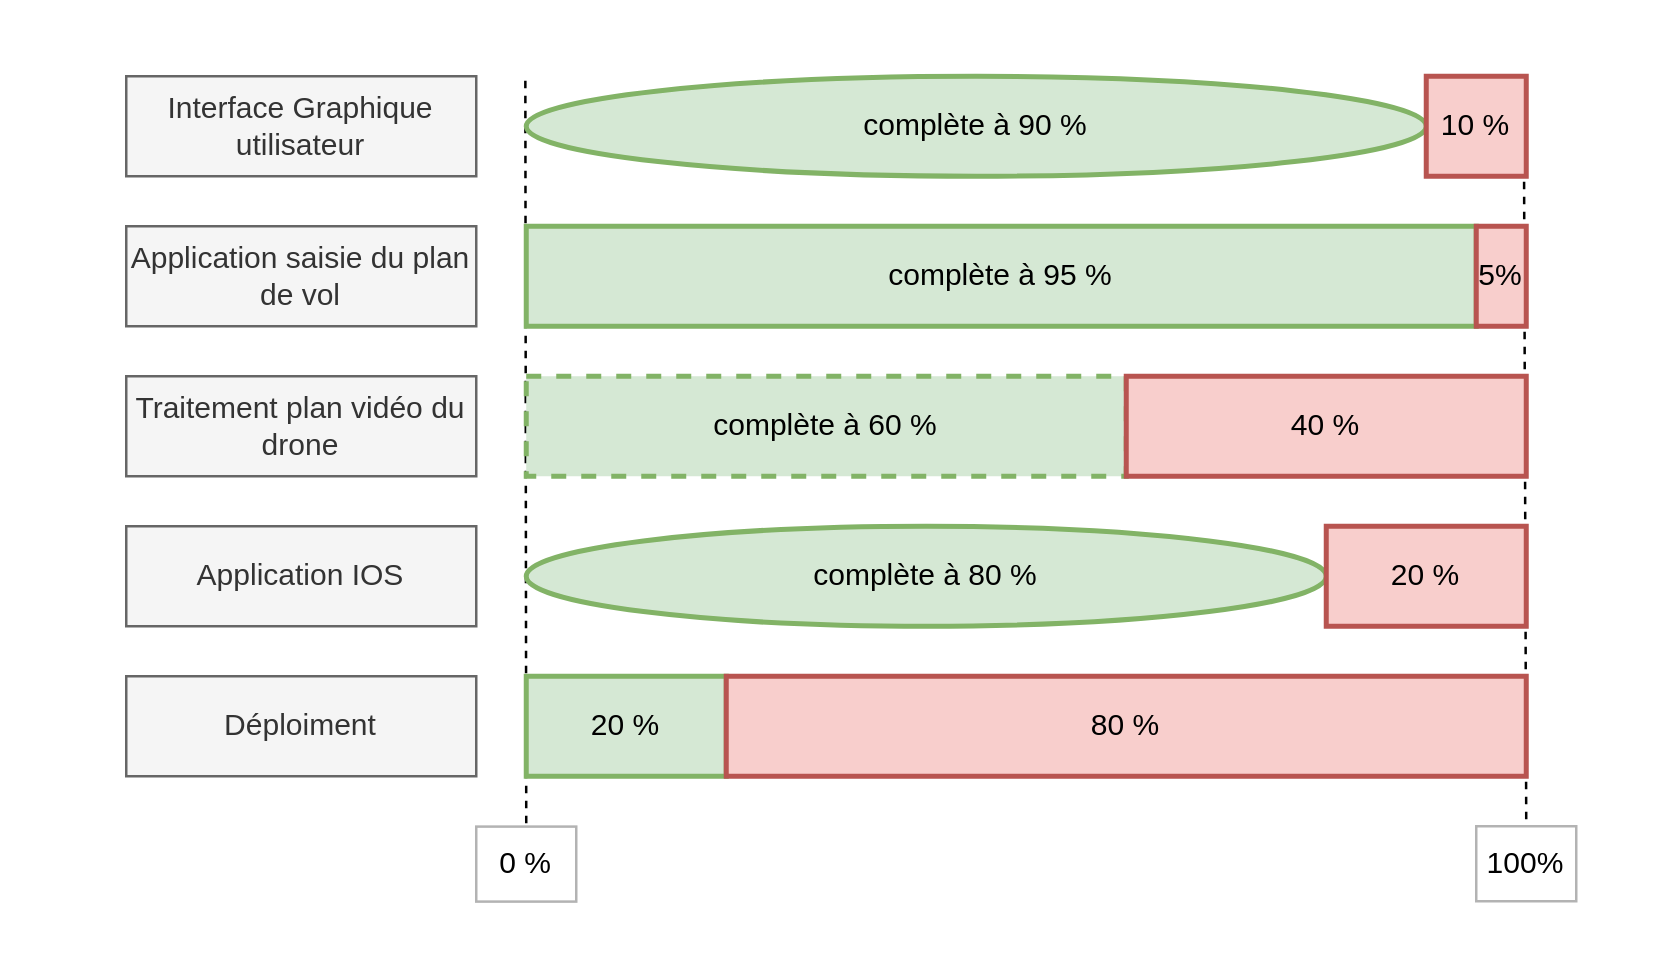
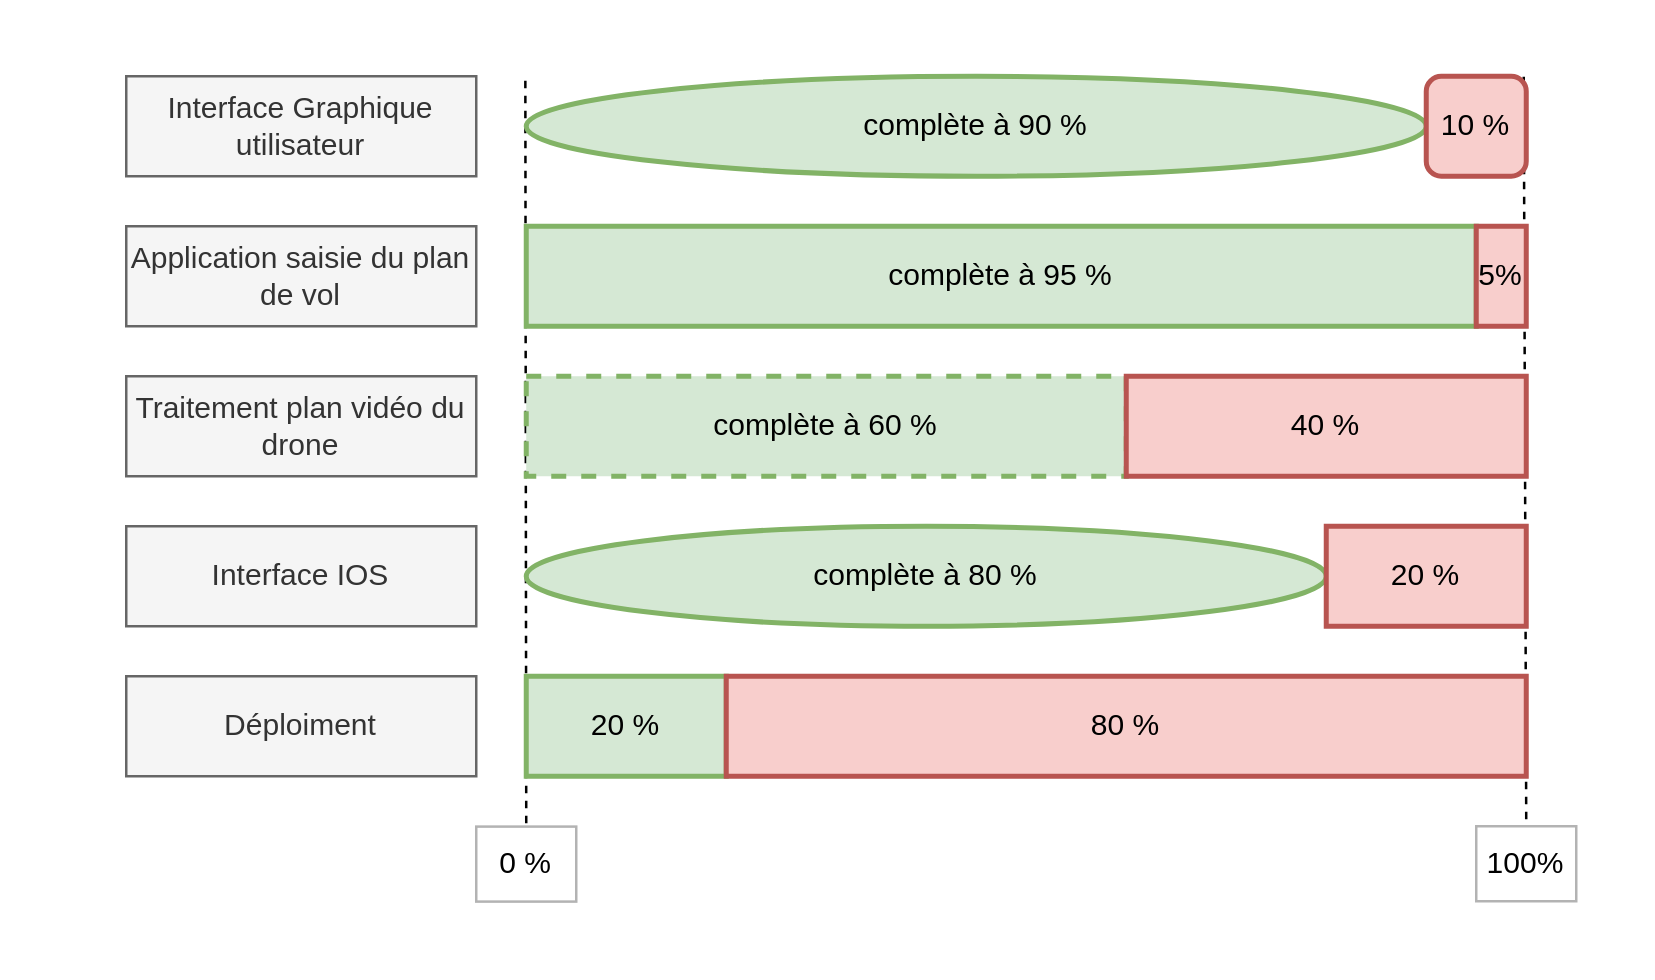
- <mxCell id="6" value="10&amp;nbsp;%" style="rounded=0;whiteSpace=wrap;html=1;fillColor=#f8cecc;strokeColor=#b85450;strokeWidth=2;" vertex="1" parent="1"><mxGeometry x="570" y="30" width="40" height="40" as="geometry" /></mxCell>
+ <mxCell id="6" value="10&amp;nbsp;%" style="whiteSpace=wrap;html=1;fillColor=#f8cecc;strokeColor=#b85450;strokeWidth=2;rounded=1;" vertex="1" parent="1"><mxGeometry x="570" y="30" width="40" height="40" as="geometry" /></mxCell>
- <mxCell id="14" value="Application IOS" style="text;html=1;align=center;verticalAlign=middle;whiteSpace=wrap;rounded=0;fillColor=#f5f5f5;strokeColor=#666666;fontColor=#333333;" vertex="1" parent="1"><mxGeometry x="50" y="210" width="140" height="40" as="geometry" /></mxCell>
+ <mxCell id="14" value="Interface IOS" style="text;html=1;align=center;verticalAlign=middle;whiteSpace=wrap;rounded=0;fillColor=#f5f5f5;strokeColor=#666666;fontColor=#333333;" vertex="1" parent="1"><mxGeometry x="50" y="210" width="140" height="40" as="geometry" /></mxCell>
